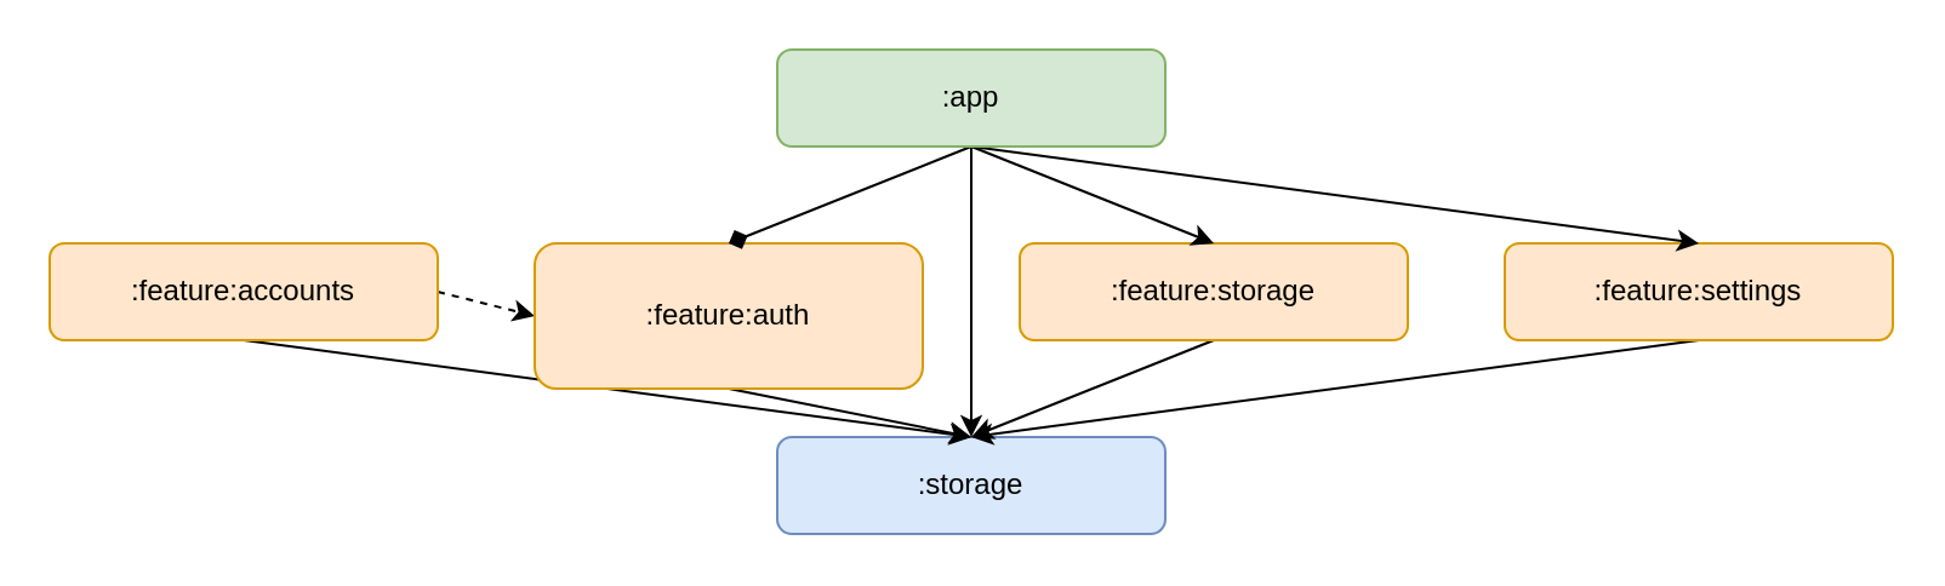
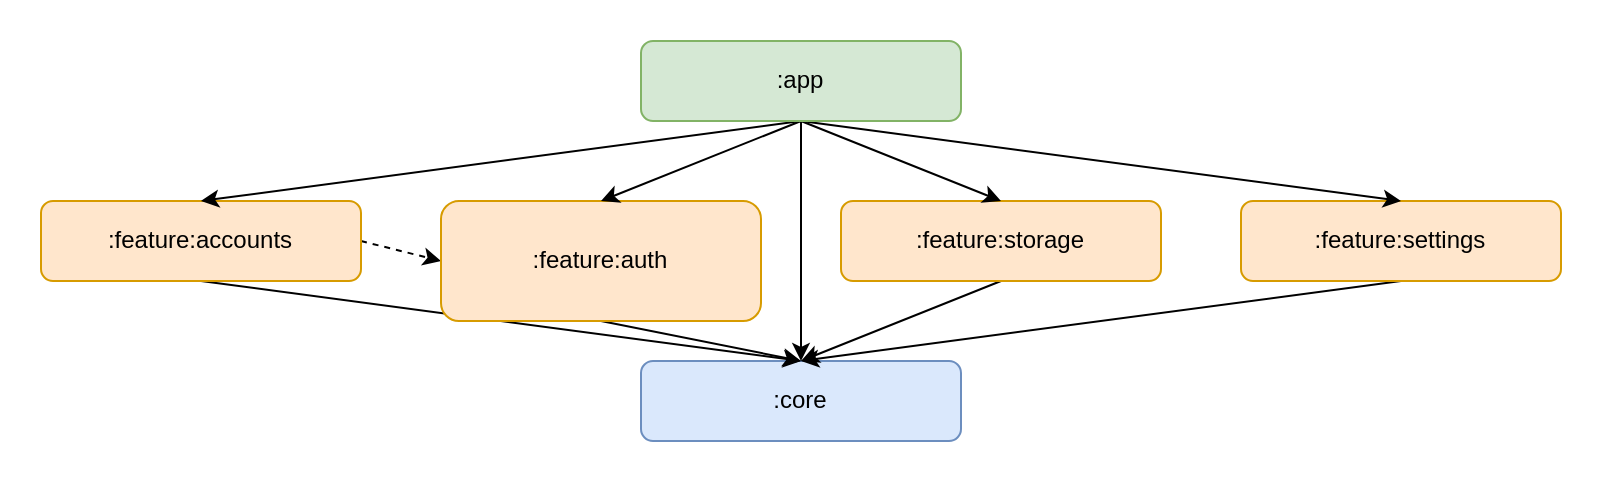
+ <mxCell id="11" style="rounded=0;orthogonalLoop=1;jettySize=auto;html=1;exitX=0.5;exitY=1;exitDx=0;exitDy=0;entryX=0.5;entryY=0;entryDx=0;entryDy=0;" edge="1" parent="1" source="17" target="9"><mxGeometry relative="1" as="geometry" /></mxCell>
- <mxCell id="16" style="rounded=0;orthogonalLoop=1;jettySize=auto;html=1;exitX=0.5;exitY=1;exitDx=0;exitDy=0;entryX=0.5;entryY=0;entryDx=0;entryDy=0;endArrow=diamond;" edge="1" parent="1" source="17" target="15"><mxGeometry relative="1" as="geometry" /></mxCell>
+ <mxCell id="16" style="rounded=0;orthogonalLoop=1;jettySize=auto;html=1;exitX=0.5;exitY=1;exitDx=0;exitDy=0;entryX=0.5;entryY=0;entryDx=0;entryDy=0;" edge="1" parent="1" source="17" target="15"><mxGeometry relative="1" as="geometry" /></mxCell>
- <mxCell id="3" value=":storage" style="rounded=1;whiteSpace=wrap;html=1;fillColor=#dae8fc;strokeColor=#6c8ebf;" vertex="1" parent="1"><mxGeometry x="320" y="180" width="160" height="40" as="geometry" /></mxCell>
+ <mxCell id="3" value=":core" style="rounded=1;whiteSpace=wrap;html=1;fillColor=#dae8fc;strokeColor=#6c8ebf;" vertex="1" parent="1"><mxGeometry x="320" y="180" width="160" height="40" as="geometry" /></mxCell>
